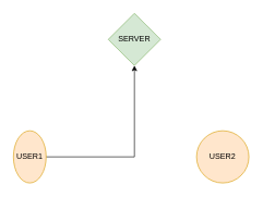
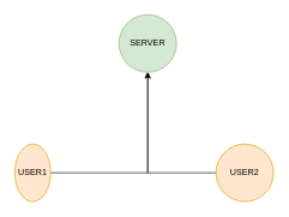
- <mxCell id="4" value="SERVER" style="rhombus;whiteSpace=wrap;html=1;aspect=fixed;fillColor=#d5e8d4;strokeColor=#82b366;" parent="1" vertex="1"><mxGeometry x="165" y="20" width="80" height="80" as="geometry" /></mxCell>
+ <mxCell id="4" value="SERVER" style="ellipse;whiteSpace=wrap;html=1;aspect=fixed;fillColor=#d5e8d4;strokeColor=#82b366;" parent="1" vertex="1"><mxGeometry x="165" y="20" width="80" height="80" as="geometry" /></mxCell>
+ <mxCell id="5" style="edgeStyle=orthogonalEdgeStyle;rounded=0;orthogonalLoop=1;jettySize=auto;html=1;entryX=0.5;entryY=1;entryDx=0;entryDy=0;" parent="1" source="6" target="4" edge="1"><mxGeometry relative="1" as="geometry" /></mxCell>
